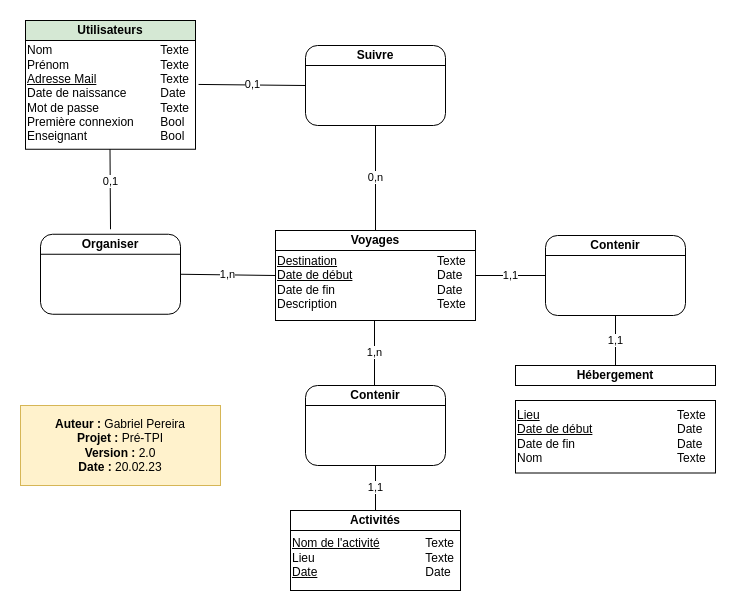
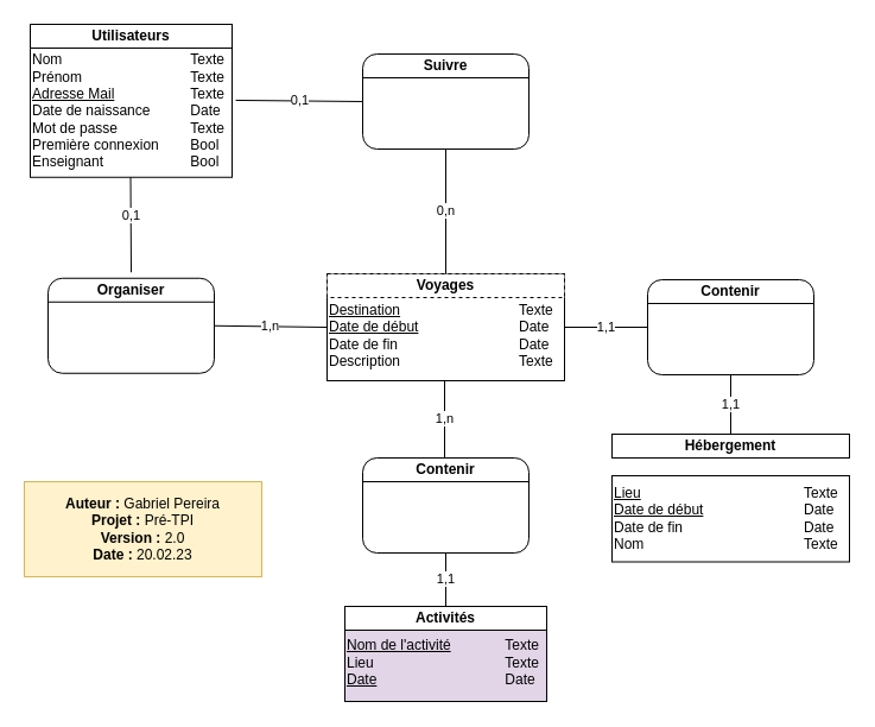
- <mxCell id="3" value="Utilisateurs" style="rounded=0;whiteSpace=wrap;html=1;fontStyle=1;fillColor=#d5e8d4;" parent="1" vertex="1"><mxGeometry x="25" y="20" width="170" height="20" as="geometry" /></mxCell>
+ <mxCell id="3" value="Utilisateurs" style="rounded=0;whiteSpace=wrap;html=1;fontStyle=1" parent="1" vertex="1"><mxGeometry x="25" y="20" width="170" height="20" as="geometry" /></mxCell>
- <mxCell id="5" value="Voyages" style="rounded=0;whiteSpace=wrap;html=1;fontStyle=1" parent="1" vertex="1"><mxGeometry x="275" y="230" width="200" height="20" as="geometry" /></mxCell>
+ <mxCell id="5" value="Voyages" style="rounded=0;whiteSpace=wrap;html=1;fontStyle=1;dashed=1;" parent="1" vertex="1"><mxGeometry x="275" y="230" width="200" height="20" as="geometry" /></mxCell>
- <mxCell id="11" value="&lt;br&gt;&lt;u&gt;Nom de l'activité&lt;/u&gt;&lt;span style=&quot;white-space: pre;&quot;&gt;&#09;&lt;span style=&quot;white-space: pre;&quot;&gt;&#09;&lt;/span&gt;&lt;/span&gt;Texte&lt;br&gt;Lieu&amp;nbsp;&lt;span style=&quot;white-space: pre;&quot;&gt;&#09;&lt;/span&gt;&lt;span style=&quot;white-space: pre;&quot;&gt;&#09;&lt;/span&gt;&lt;span style=&quot;white-space: pre;&quot;&gt;&#09;&lt;/span&gt;&lt;span style=&quot;white-space: pre;&quot;&gt;&#09;&lt;/span&gt;Texte&lt;br&gt;&lt;u&gt;Date&lt;/u&gt;&lt;span style=&quot;white-space: pre;&quot;&gt;&#09;&lt;/span&gt;&lt;span style=&quot;white-space: pre;&quot;&gt;&#09;&lt;/span&gt;&lt;span style=&quot;white-space: pre;&quot;&gt;&#09;&lt;/span&gt;&lt;span style=&quot;white-space: pre;&quot;&gt;&#09;&lt;/span&gt;Date" style="rounded=0;whiteSpace=wrap;html=1;align=left;" parent="1" vertex="1"><mxGeometry x="290" y="510" width="170" height="80" as="geometry" /></mxCell>
+ <mxCell id="11" value="&lt;br&gt;&lt;u&gt;Nom de l'activité&lt;/u&gt;&lt;span style=&quot;white-space: pre;&quot;&gt;&#09;&lt;span style=&quot;white-space: pre;&quot;&gt;&#09;&lt;/span&gt;&lt;/span&gt;Texte&lt;br&gt;Lieu&amp;nbsp;&lt;span style=&quot;white-space: pre;&quot;&gt;&#09;&lt;/span&gt;&lt;span style=&quot;white-space: pre;&quot;&gt;&#09;&lt;/span&gt;&lt;span style=&quot;white-space: pre;&quot;&gt;&#09;&lt;/span&gt;&lt;span style=&quot;white-space: pre;&quot;&gt;&#09;&lt;/span&gt;Texte&lt;br&gt;&lt;u&gt;Date&lt;/u&gt;&lt;span style=&quot;white-space: pre;&quot;&gt;&#09;&lt;/span&gt;&lt;span style=&quot;white-space: pre;&quot;&gt;&#09;&lt;/span&gt;&lt;span style=&quot;white-space: pre;&quot;&gt;&#09;&lt;/span&gt;&lt;span style=&quot;white-space: pre;&quot;&gt;&#09;&lt;/span&gt;Date" style="rounded=0;whiteSpace=wrap;html=1;align=left;fillColor=#e1d5e7;" parent="1" vertex="1"><mxGeometry x="290" y="510" width="170" height="80" as="geometry" /></mxCell>
